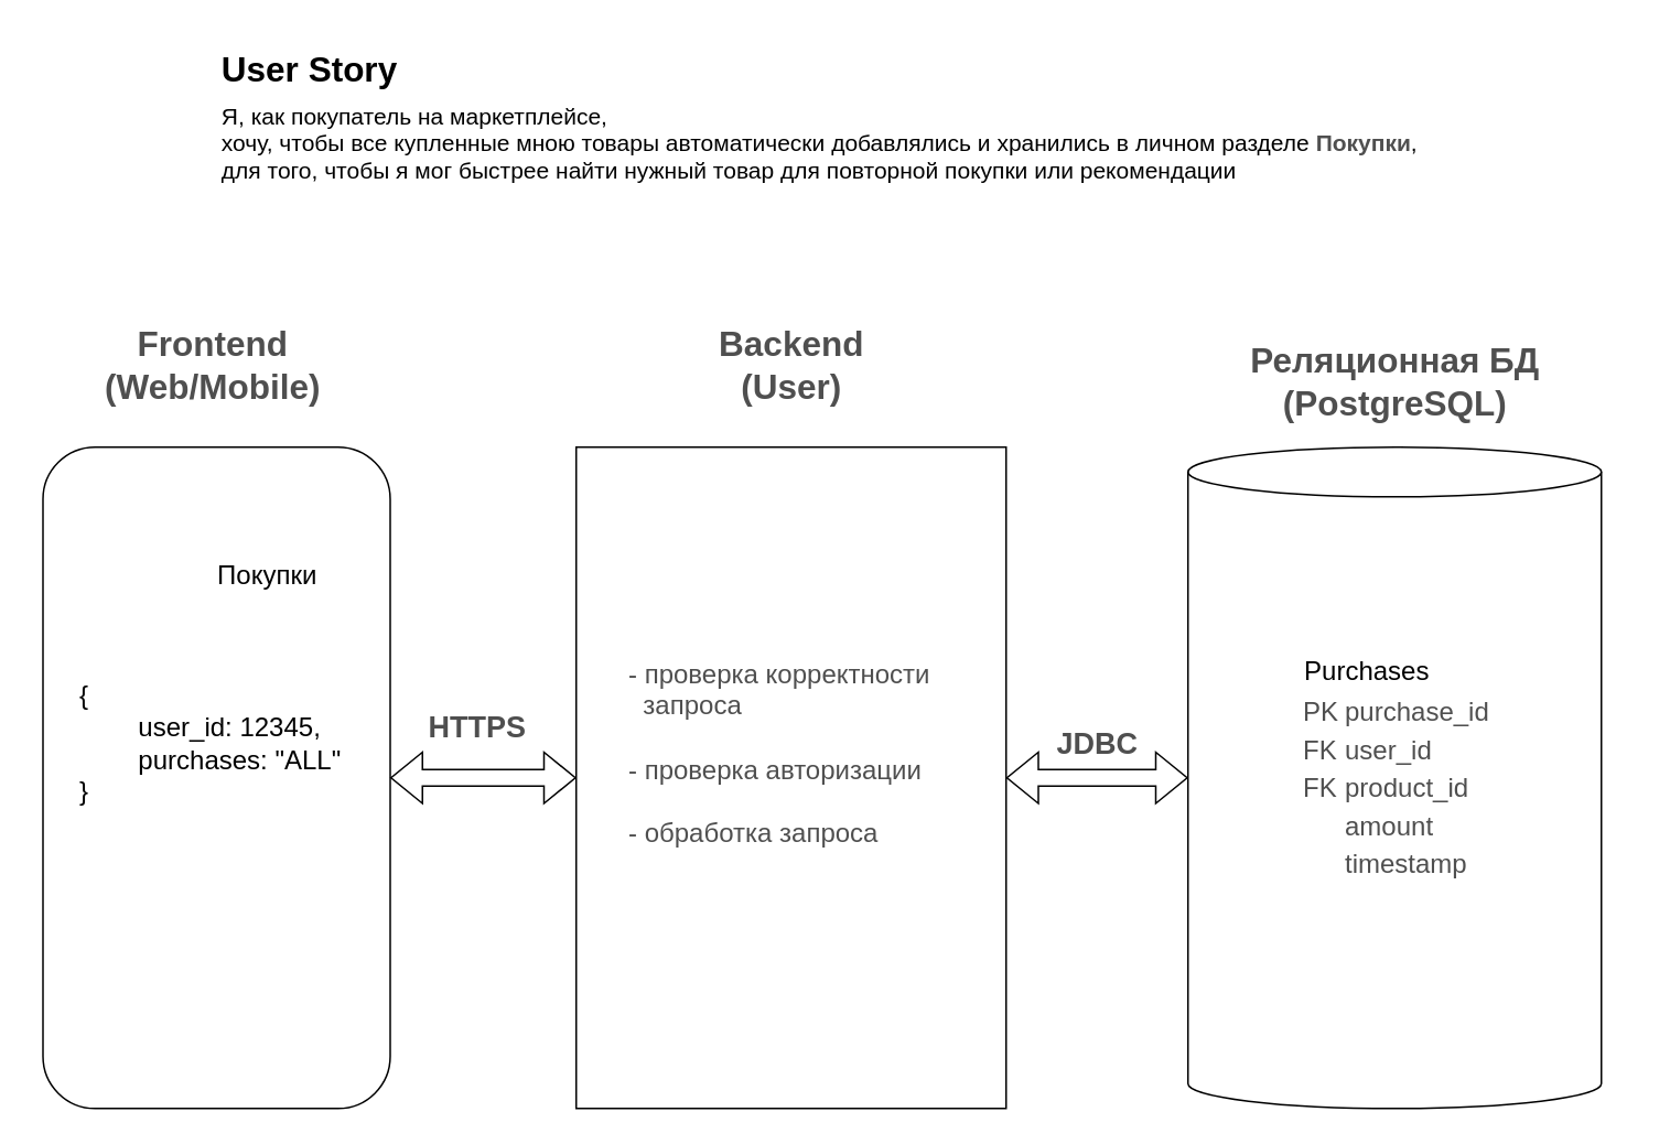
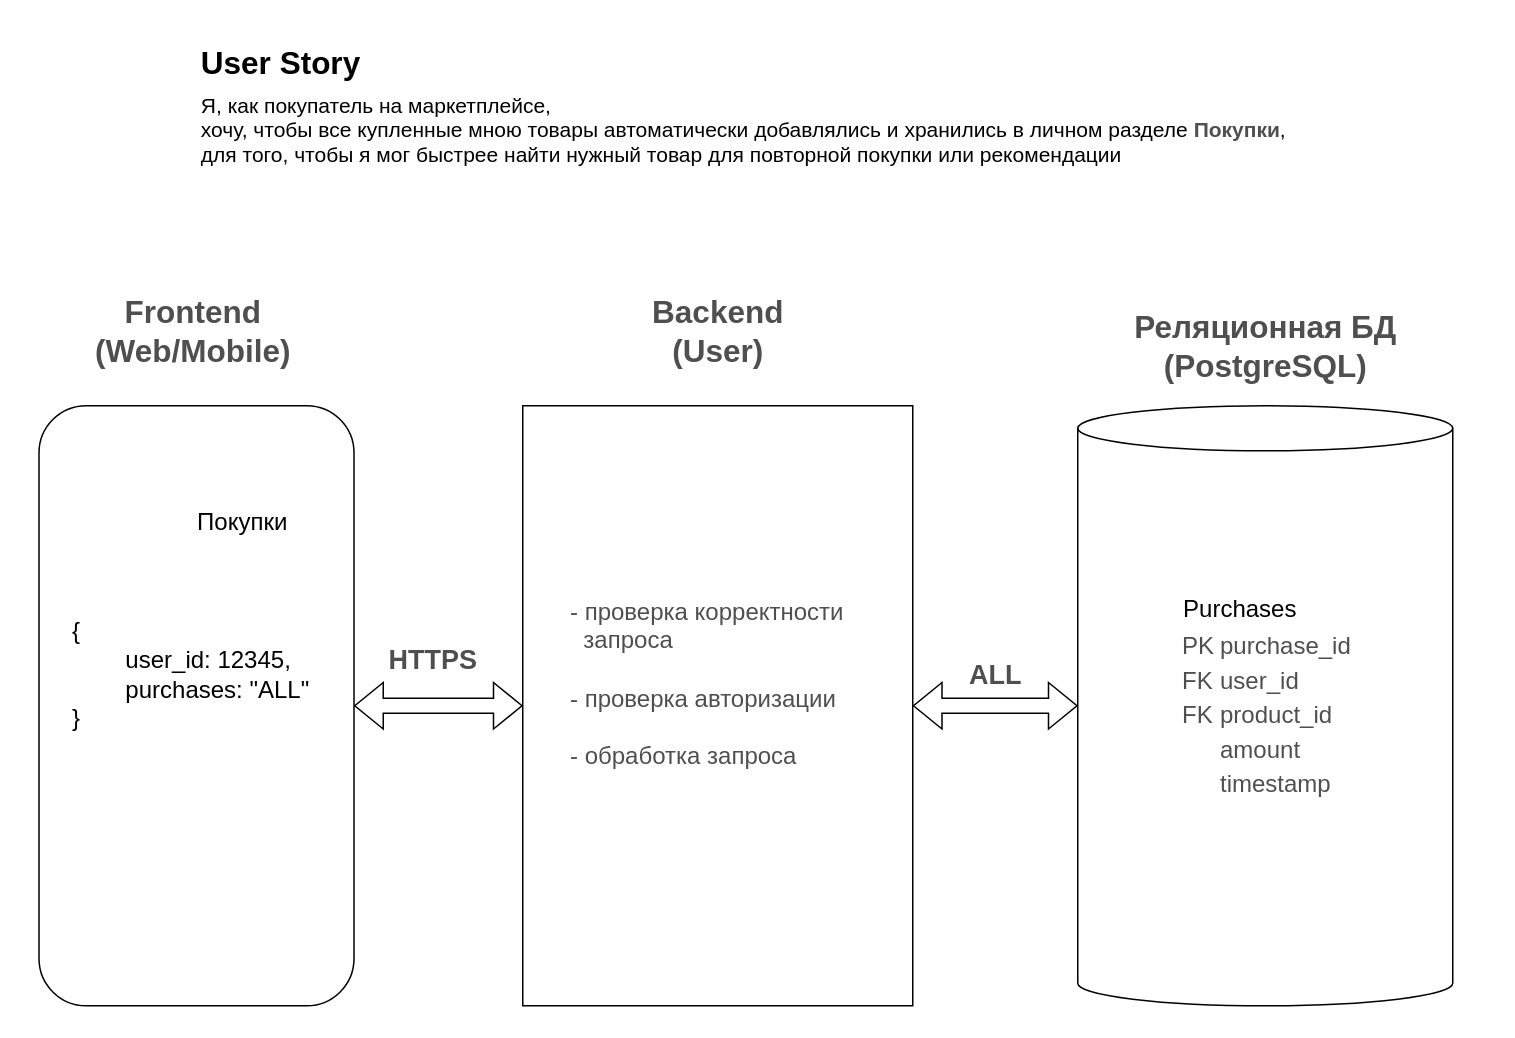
- <mxCell id="21" value="&lt;b&gt;&lt;font color=&quot;#4f4f4f&quot; style=&quot;font-size: 18px;&quot;&gt;JDBC&lt;/font&gt;&lt;/b&gt;" style="text;html=1;align=center;verticalAlign=middle;resizable=0;points=[];autosize=1;strokeColor=none;fillColor=none;" vertex="1" parent="1"><mxGeometry x="628" y="430" width="70" height="40" as="geometry" /></mxCell>
+ <mxCell id="21" value="&lt;b&gt;&lt;font color=&quot;#4f4f4f&quot; style=&quot;font-size: 18px;&quot;&gt;ALL&lt;/font&gt;&lt;/b&gt;" style="text;html=1;align=center;verticalAlign=middle;resizable=0;points=[];autosize=1;strokeColor=none;fillColor=none;" vertex="1" parent="1"><mxGeometry x="628" y="430" width="70" height="40" as="geometry" /></mxCell>
